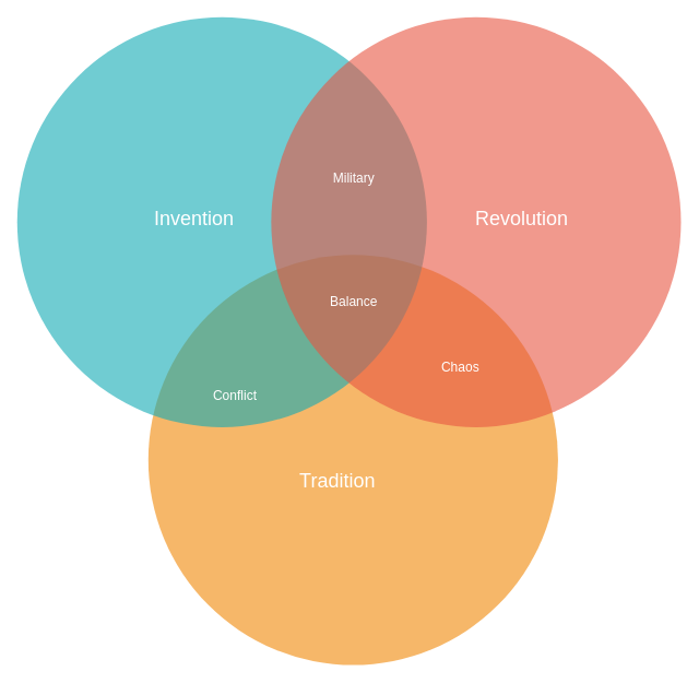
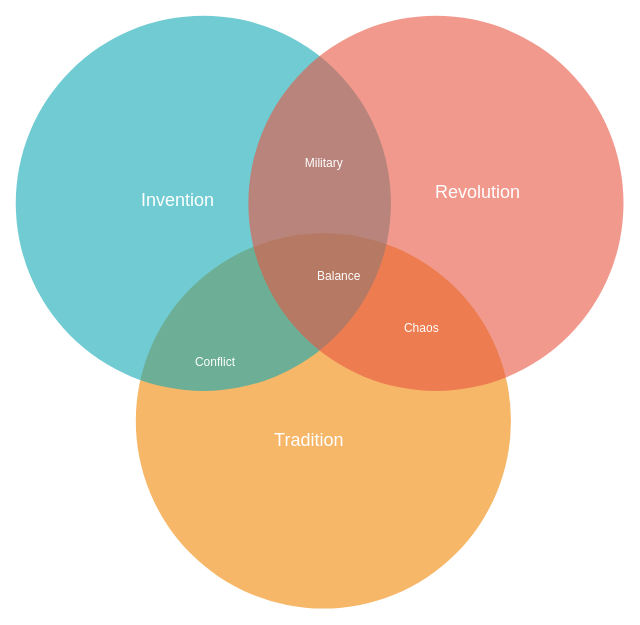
- <mxCell id="6" value="Revolution" style="text;fontSize=24;align=center;verticalAlign=middle;html=1;fontColor=#FFFFFF;" parent="1" vertex="1"><mxGeometry x="540.5" y="230.5" width="190" height="70" as="geometry" /></mxCell>
+ <mxCell id="6" value="Revolution" style="text;fontSize=24;align=center;verticalAlign=middle;html=1;fontColor=#FFFFFF;" parent="1" vertex="1"><mxGeometry x="540.5" y="220.5" width="190" height="70" as="geometry" /></mxCell>
- <mxCell id="11" value="Balance" style="text;align=center;html=1;fontColor=#FFFFFF;fontSize=16;" parent="1" vertex="1"><mxGeometry x="410.5" y="350.5" width="40" height="40" as="geometry" /></mxCell>
+ <mxCell id="11" value="Balance" style="text;align=center;html=1;fontColor=#FFFFFF;fontSize=16;" parent="1" vertex="1"><mxGeometry x="430.5" y="350.5" width="40" height="40" as="geometry" /></mxCell>
- <mxCell id="10" value="Chaos" style="text;align=center;html=1;fontColor=#FFFFFF;fontSize=16;" parent="1" vertex="1"><mxGeometry x="540.5" y="430.5" width="40" height="40" as="geometry" /></mxCell>
+ <mxCell id="10" value="Chaos" style="text;align=center;html=1;fontColor=#FFFFFF;fontSize=16;" parent="1" vertex="1"><mxGeometry x="540.5" y="420.5" width="40" height="40" as="geometry" /></mxCell>
